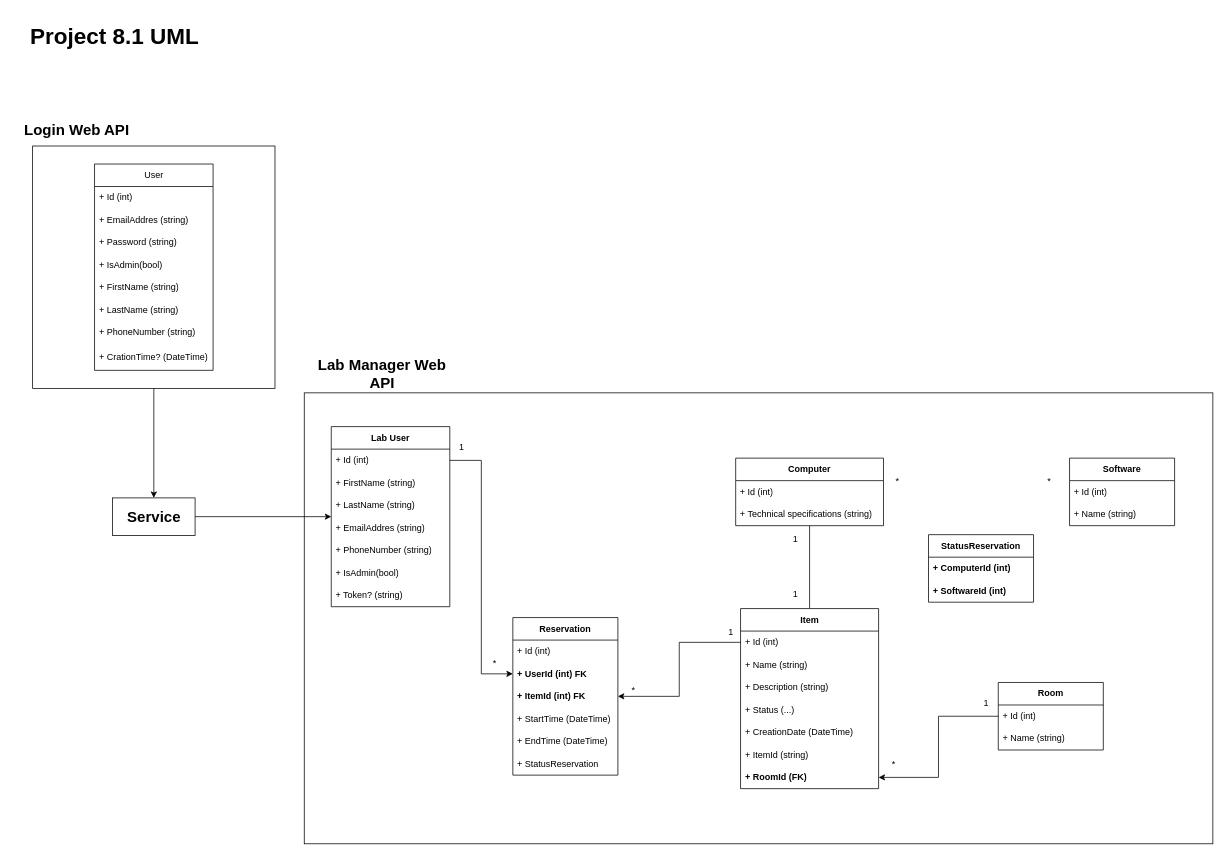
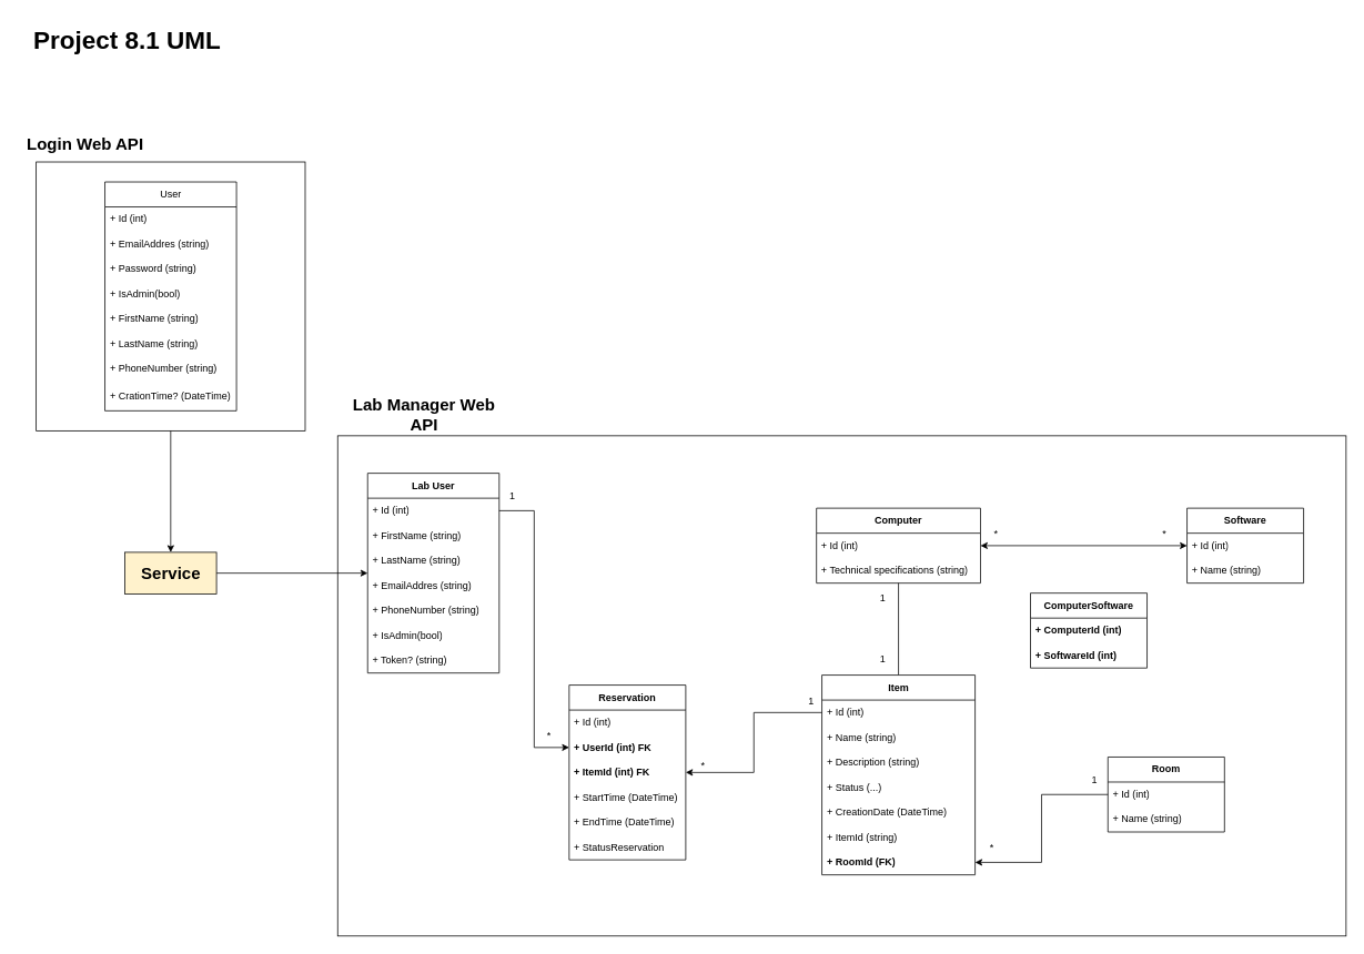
+ <mxCell id="51" style="edgeStyle=orthogonalEdgeStyle;rounded=0;orthogonalLoop=1;jettySize=auto;html=1;endArrow=classic;endFill=1;startArrow=classic;startFill=1;" parent="1" source="52" target="46" edge="1"><mxGeometry relative="1" as="geometry" /></mxCell>
- <mxCell id="17" value="&lt;b&gt;&lt;font style=&quot;font-size: 20px;&quot;&gt;Service&lt;/font&gt;&lt;/b&gt;" style="html=1;whiteSpace=wrap;" parent="1" vertex="1"><mxGeometry x="149.5" y="663" width="110" height="50" as="geometry" /></mxCell>
+ <mxCell id="17" value="&lt;b&gt;&lt;font style=&quot;font-size: 20px;&quot;&gt;Service&lt;/font&gt;&lt;/b&gt;" style="html=1;whiteSpace=wrap;fillColor=#fff2cc;" parent="1" vertex="1"><mxGeometry x="149.5" y="663" width="110" height="50" as="geometry" /></mxCell>
- <mxCell id="61" value="&lt;b&gt;StatusReservation&lt;/b&gt;" style="swimlane;fontStyle=0;childLayout=stackLayout;horizontal=1;startSize=30;horizontalStack=0;resizeParent=1;resizeParentMax=0;resizeLast=0;collapsible=1;marginBottom=0;whiteSpace=wrap;html=1;" vertex="1" parent="1"><mxGeometry x="1237" y="712" width="140" height="90" as="geometry" /></mxCell>
+ <mxCell id="61" value="&lt;b&gt;ComputerSoftware&lt;/b&gt;" style="swimlane;fontStyle=0;childLayout=stackLayout;horizontal=1;startSize=30;horizontalStack=0;resizeParent=1;resizeParentMax=0;resizeLast=0;collapsible=1;marginBottom=0;whiteSpace=wrap;html=1;" vertex="1" parent="1"><mxGeometry x="1237" y="712" width="140" height="90" as="geometry" /></mxCell>
